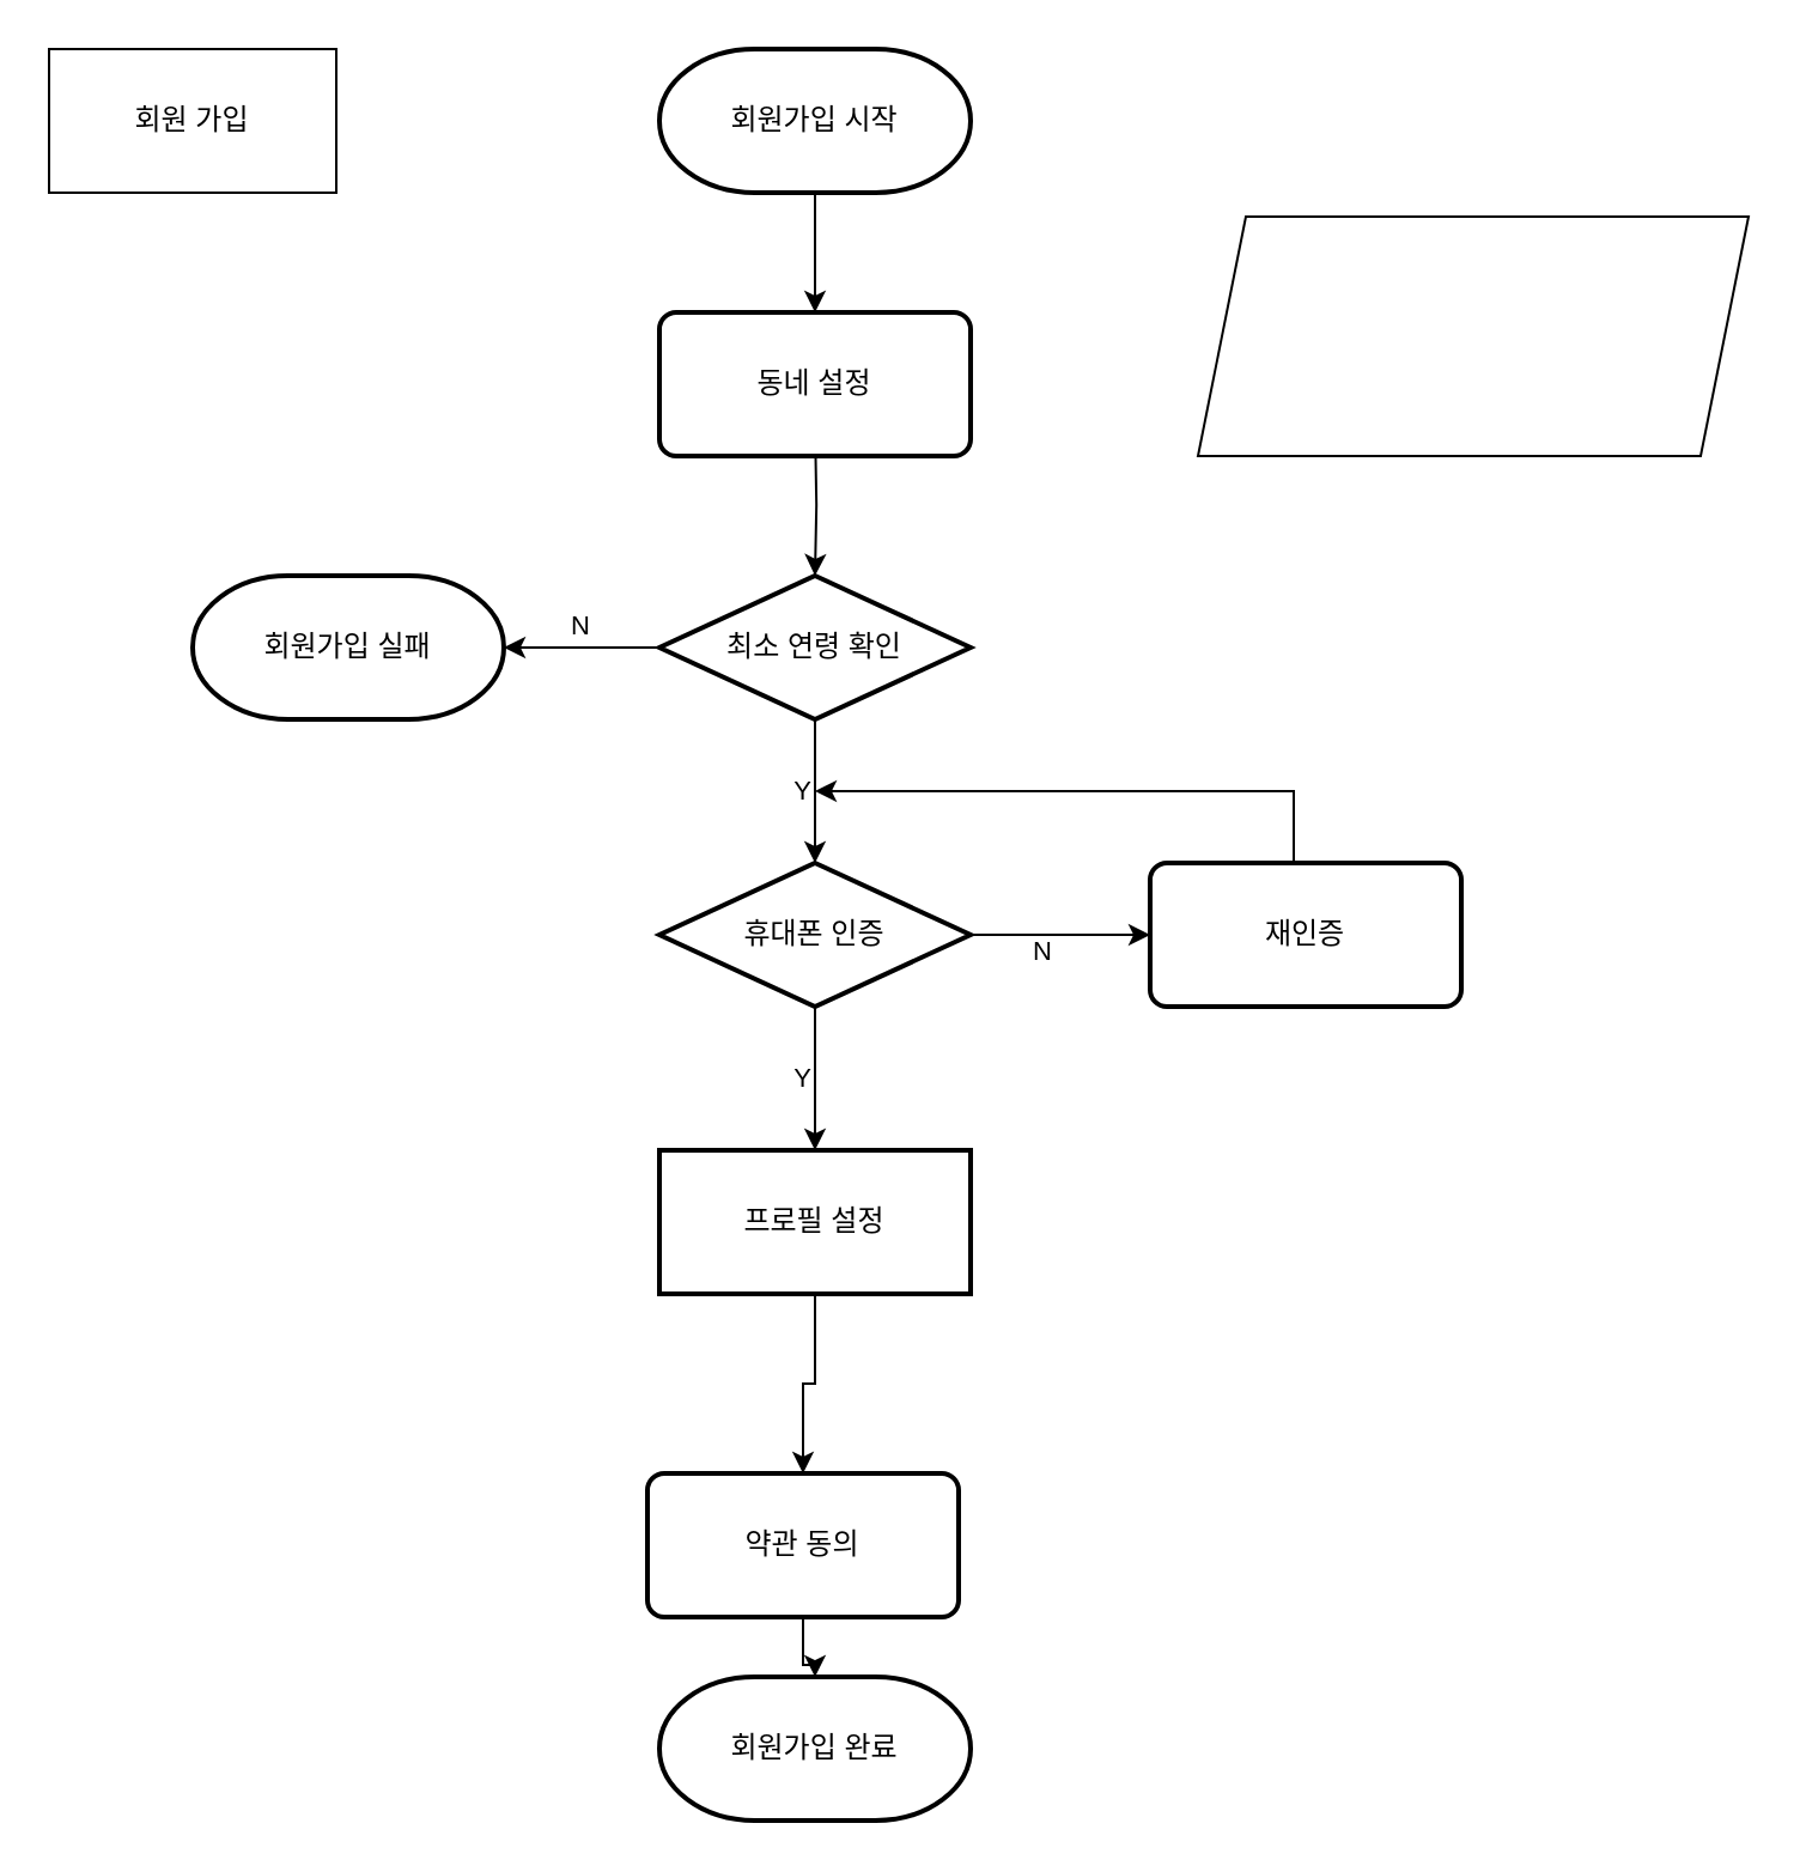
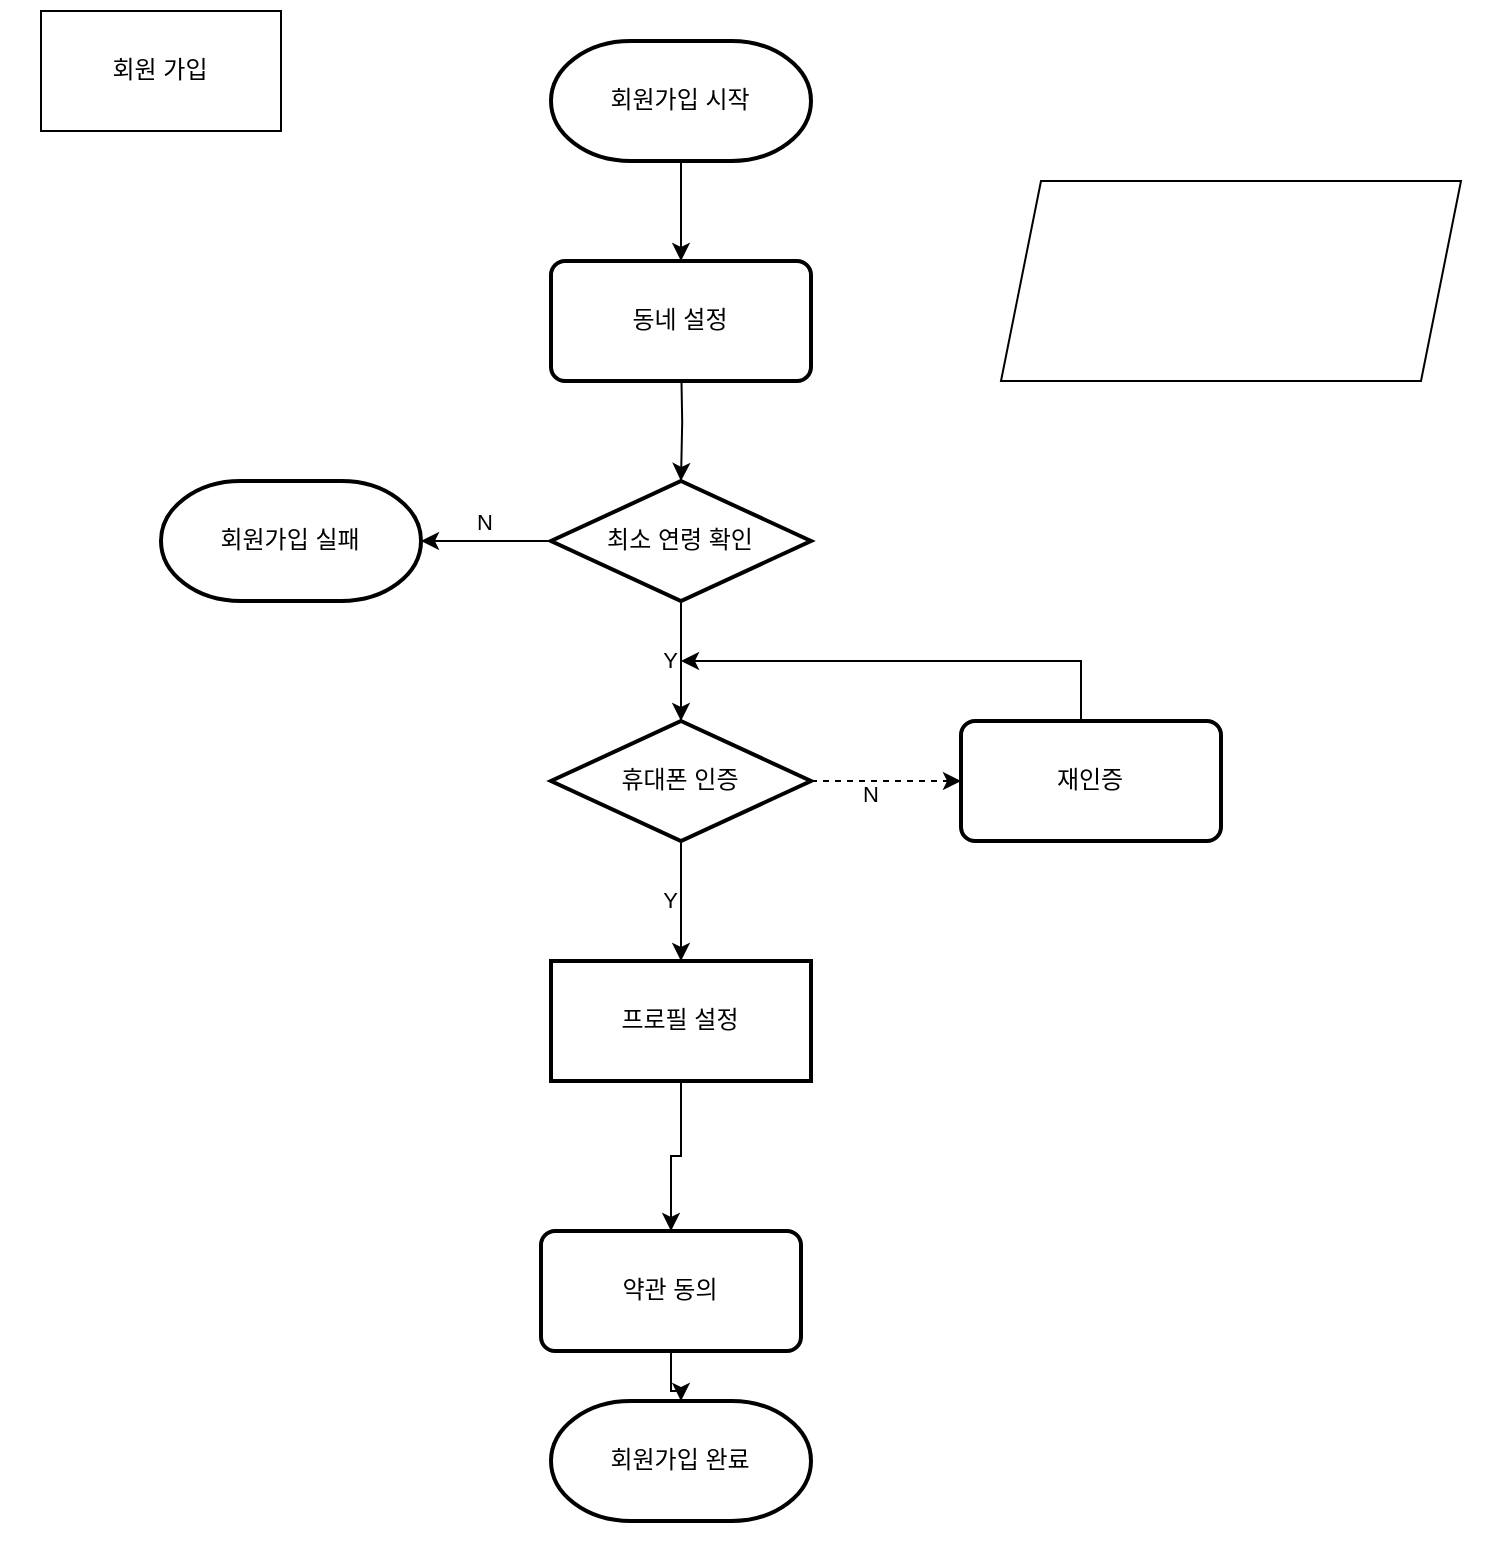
- <mxCell id="2" value="회원 가입" style="rounded=0;whiteSpace=wrap;html=1;" parent="1" vertex="1"><mxGeometry x="20" y="20" width="120" height="60" as="geometry" /></mxCell>
+ <mxCell id="2" value="회원 가입" style="rounded=0;whiteSpace=wrap;html=1;" parent="1" vertex="1"><mxGeometry x="20" y="5" width="120" height="60" as="geometry" /></mxCell>
- <mxCell id="4" value="" style="edgeStyle=orthogonalEdgeStyle;rounded=0;orthogonalLoop=1;jettySize=auto;html=1;exitX=1;exitY=0.5;exitDx=0;exitDy=0;exitPerimeter=0;entryX=0;entryY=0.5;entryDx=0;entryDy=0;" parent="1" source="15" target="17" edge="1"><mxGeometry relative="1" as="geometry"><mxPoint x="410" y="410" as="sourcePoint" /><mxPoint x="480" y="410" as="targetPoint" /></mxGeometry></mxCell>
+ <mxCell id="4" value="" style="edgeStyle=orthogonalEdgeStyle;rounded=0;orthogonalLoop=1;jettySize=auto;html=1;exitX=1;exitY=0.5;exitDx=0;exitDy=0;exitPerimeter=0;entryX=0;entryY=0.5;entryDx=0;entryDy=0;dashed=1;" parent="1" source="15" target="17" edge="1"><mxGeometry relative="1" as="geometry"><mxPoint x="410" y="410" as="sourcePoint" /><mxPoint x="480" y="410" as="targetPoint" /></mxGeometry></mxCell>
